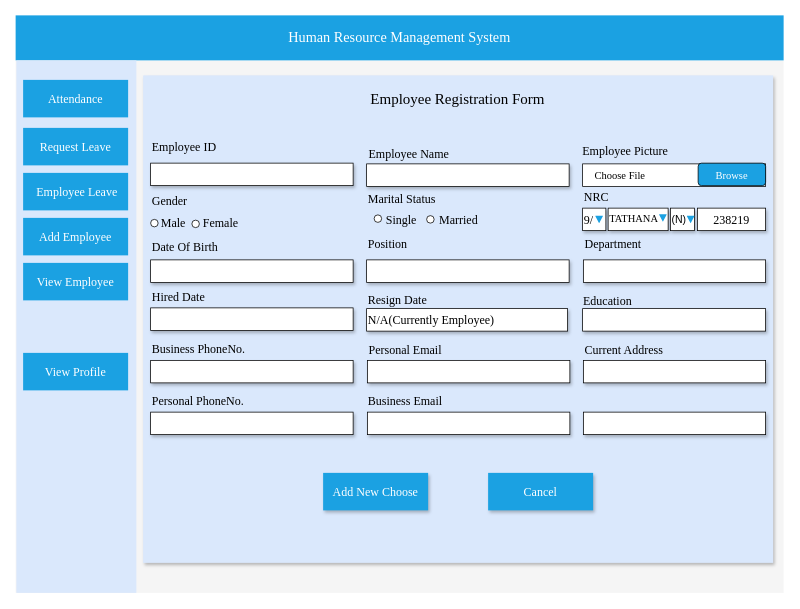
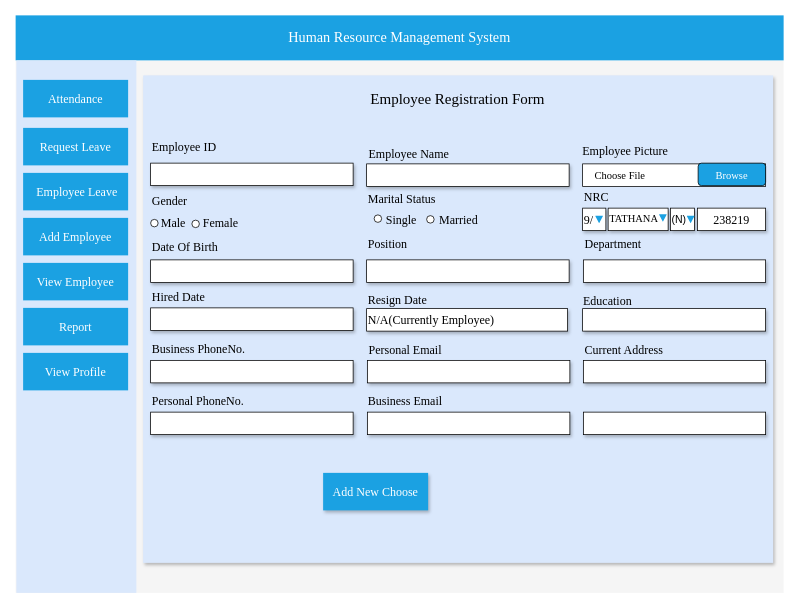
+ <mxCell id="12" value="&lt;font face=&quot;Times New Roman&quot; color=&quot;#ffffff&quot;&gt;&lt;span style=&quot;font-size: 16px;&quot;&gt;Report&lt;/span&gt;&lt;/font&gt;" style="rounded=0;whiteSpace=wrap;html=1;strokeColor=none;fillColor=#1BA1E2;align=center;" vertex="1" parent="1"><mxGeometry x="30" y="410" width="140" height="50" as="geometry" /></mxCell>
- <mxCell id="63" value="&lt;font style=&quot;font-size: 16px; color: rgb(255, 255, 255);&quot; face=&quot;Times New Roman&quot;&gt;Cancel&lt;/font&gt;" style="rounded=0;whiteSpace=wrap;html=1;strokeColor=none;fillColor=#1BA1E2;align=center;shadow=1;" vertex="1" parent="1"><mxGeometry x="650" y="630" width="140" height="50" as="geometry" /></mxCell>
